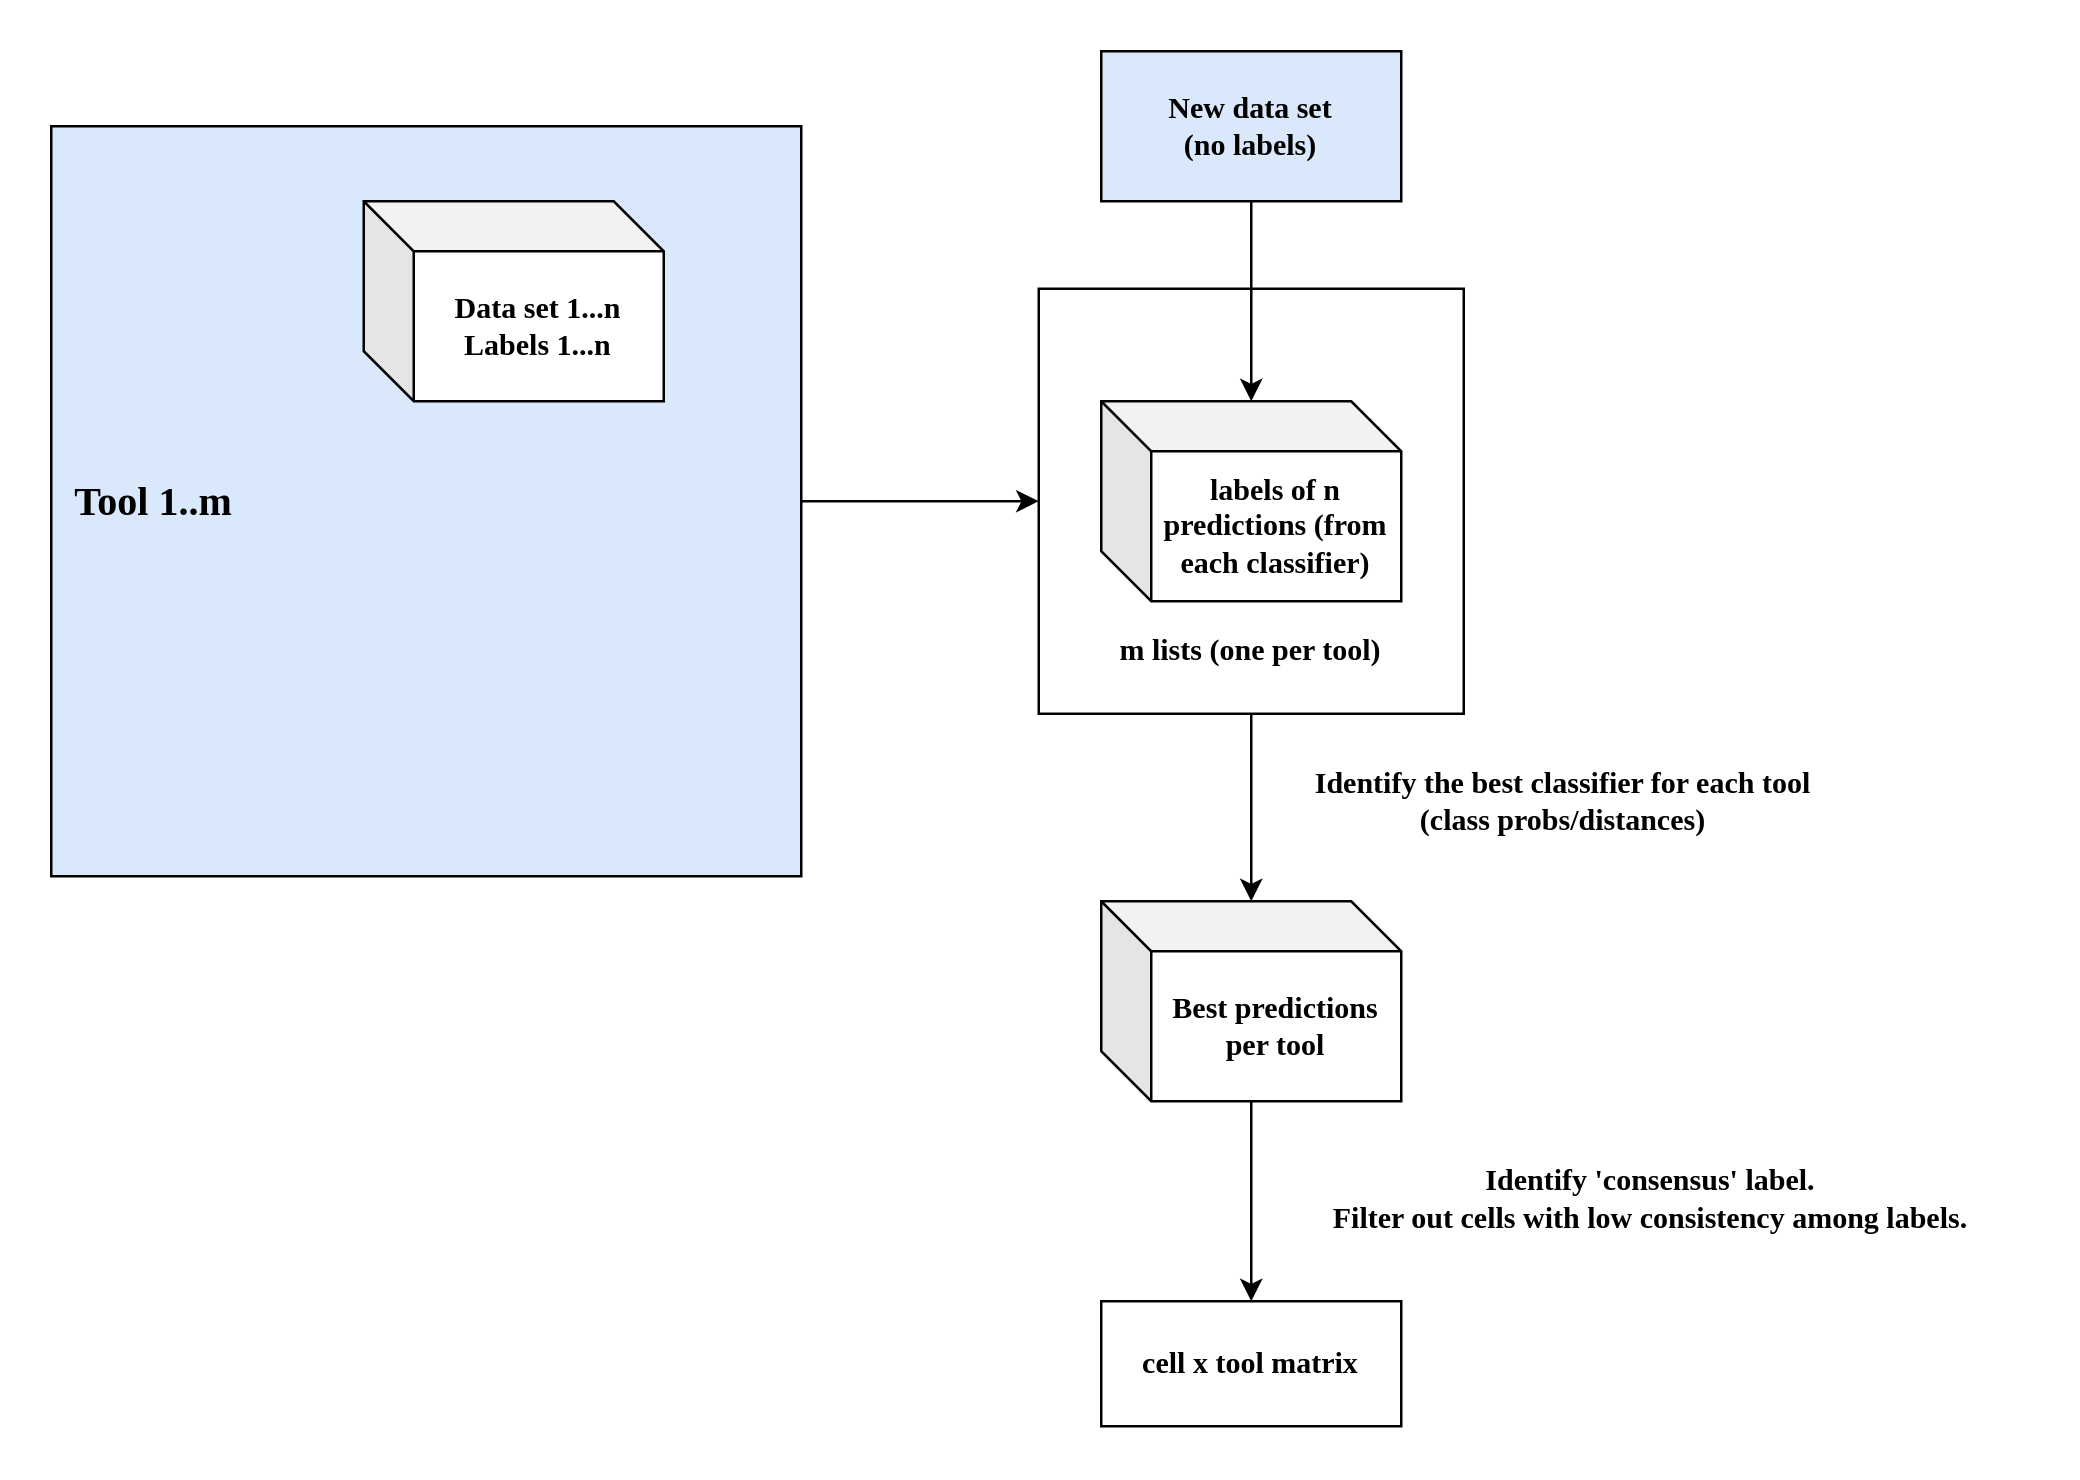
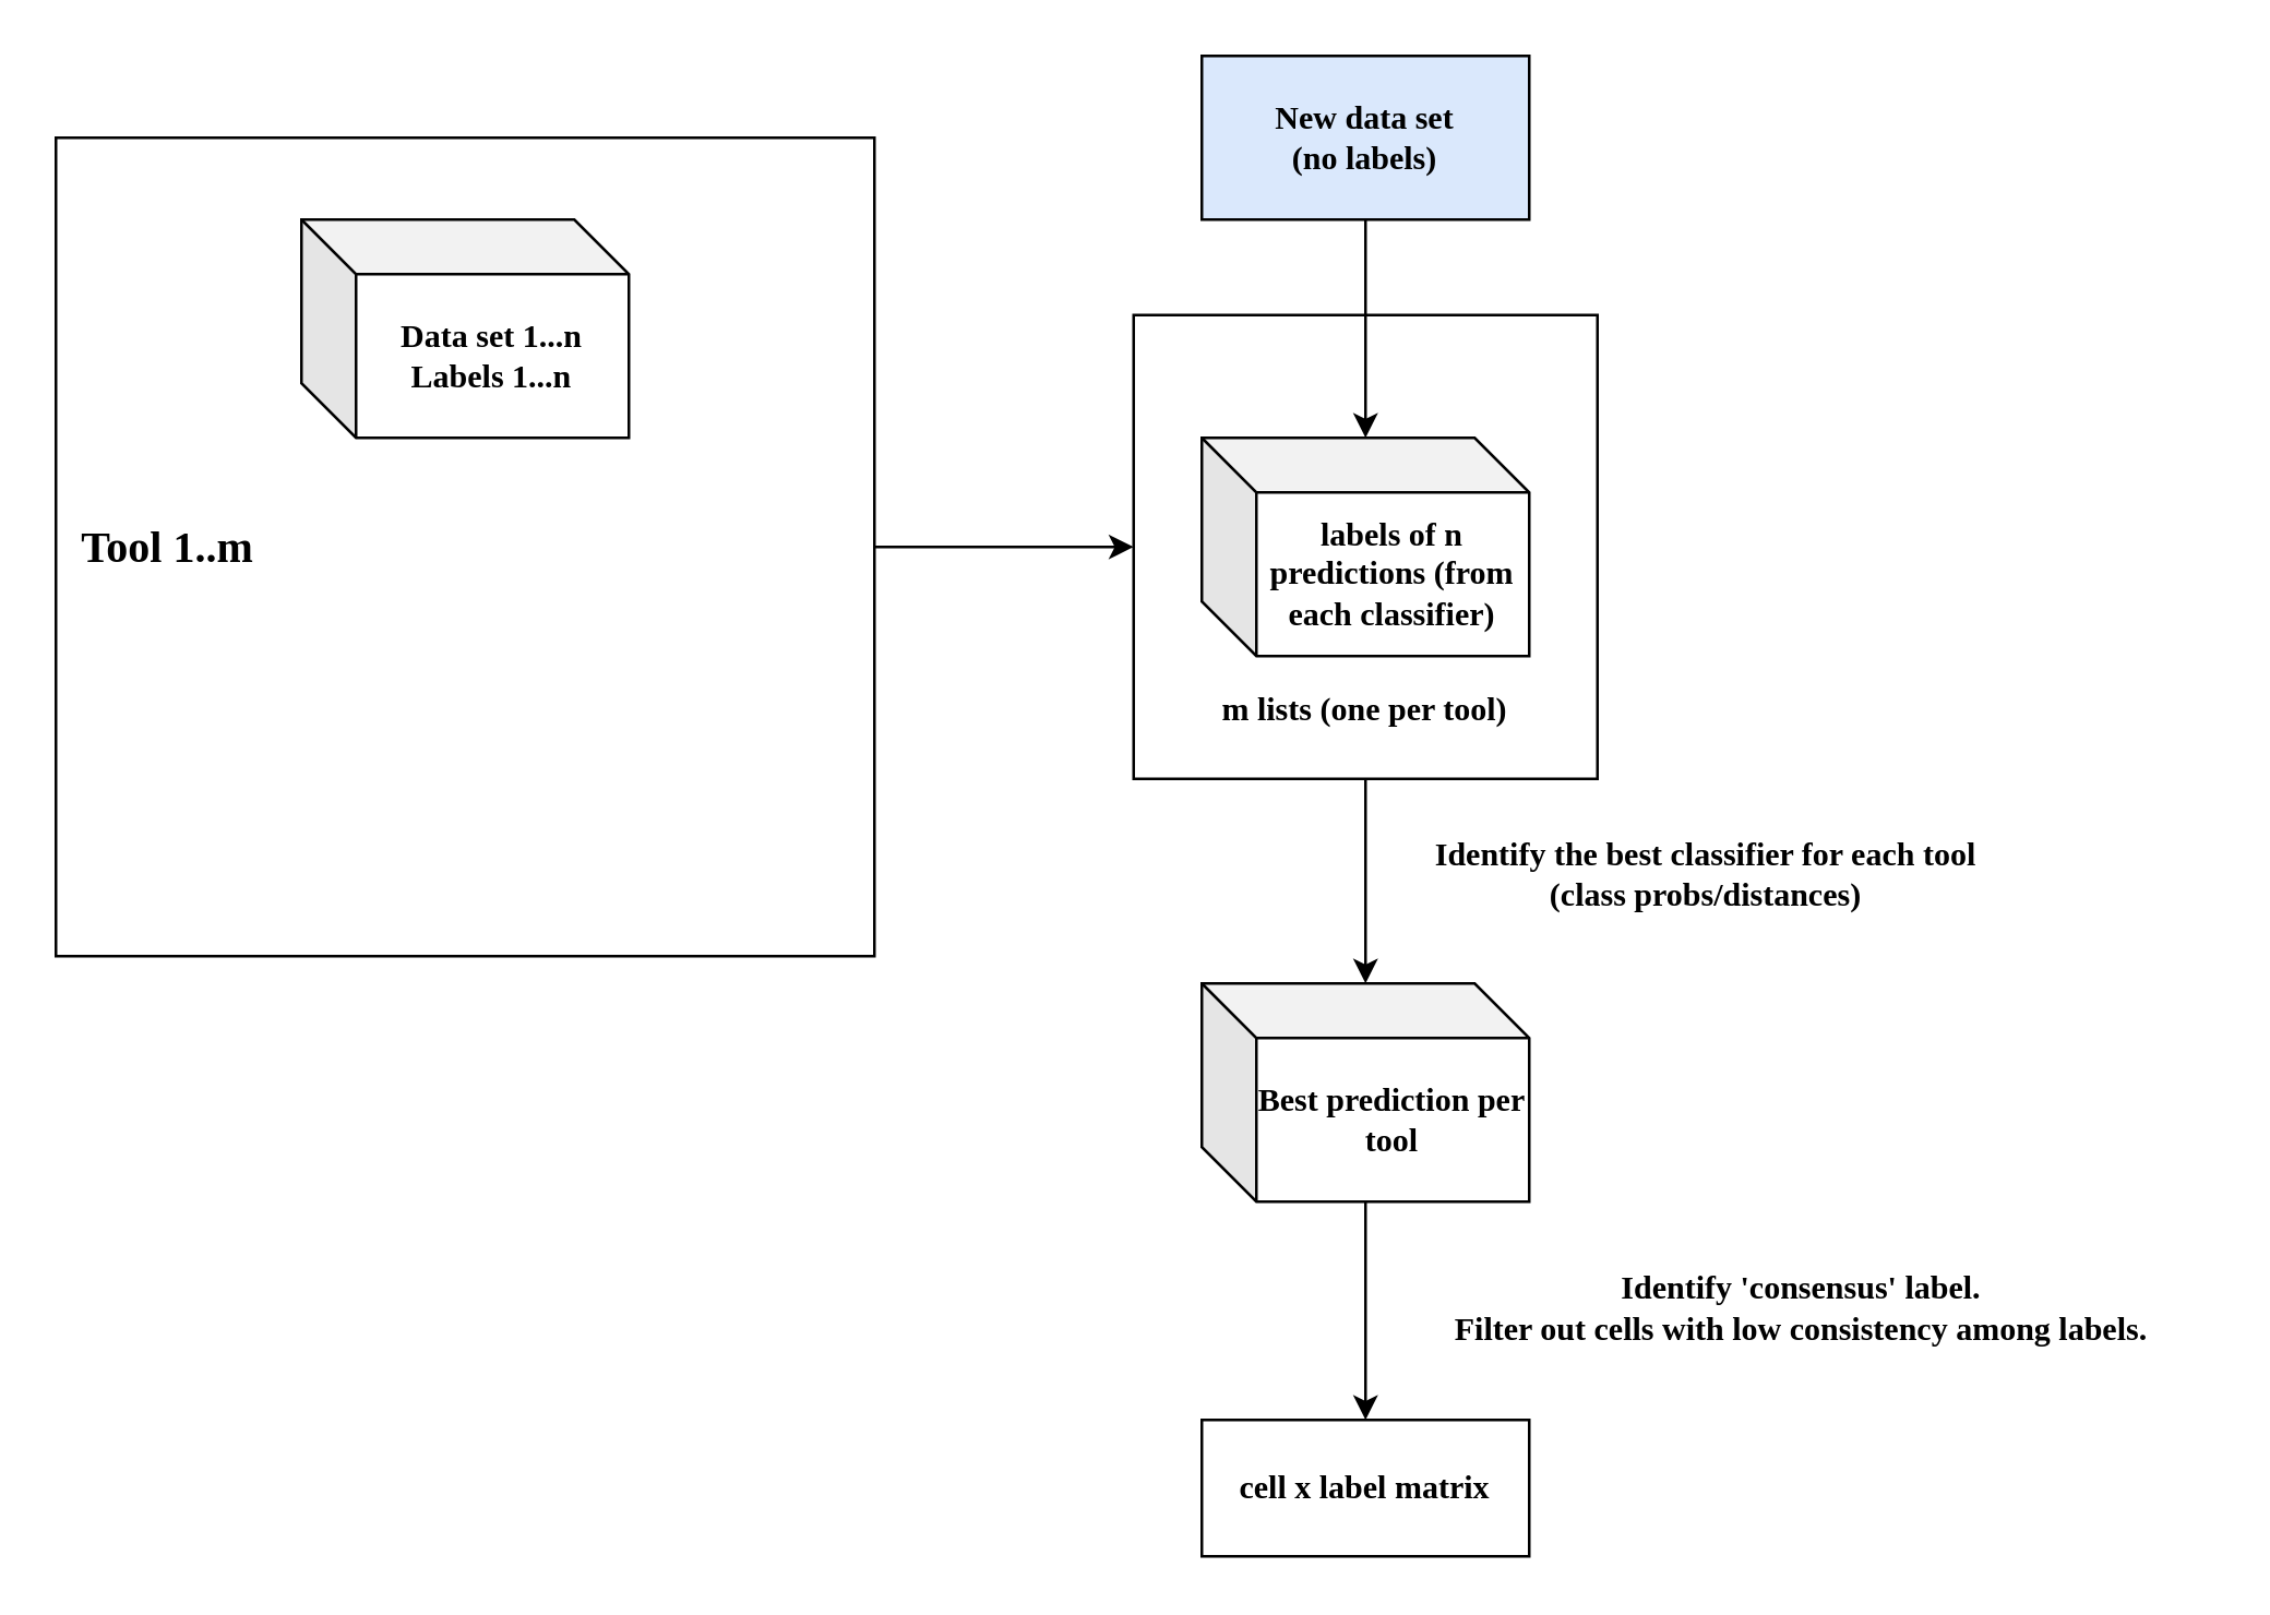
- <mxCell id="4" value="&lt;font face=&quot;Verdana&quot;&gt;&lt;b&gt;Data set 1...n&lt;br&gt;Labels 1...n&lt;/b&gt;&lt;/font&gt;" style="shape=cube;whiteSpace=wrap;html=1;boundedLbl=1;backgroundOutline=1;darkOpacity=0.05;darkOpacity2=0.1;" vertex="1" parent="1"><mxGeometry x="145" y="80" width="120" height="80" as="geometry" /></mxCell>
+ <mxCell id="4" value="&lt;font face=&quot;Verdana&quot;&gt;&lt;b&gt;Data set 1...n&lt;br&gt;Labels 1...n&lt;/b&gt;&lt;/font&gt;" style="shape=cube;whiteSpace=wrap;html=1;boundedLbl=1;backgroundOutline=1;darkOpacity=0.05;darkOpacity2=0.1;" vertex="1" parent="1"><mxGeometry x="110" y="80" width="120" height="80" as="geometry" /></mxCell>
- <mxCell id="3" value="&lt;font style=&quot;font-size: 16px&quot; face=&quot;Verdana&quot;&gt;&lt;b&gt;&amp;nbsp; Tool 1..m&lt;/b&gt;&lt;/font&gt;" style="whiteSpace=wrap;html=1;aspect=fixed;align=left;fillColor=#dae8fc;" vertex="1" parent="1"><mxGeometry x="20" y="50" width="300" height="300" as="geometry" /></mxCell>
+ <mxCell id="3" value="&lt;font style=&quot;font-size: 16px&quot; face=&quot;Verdana&quot;&gt;&lt;b&gt;&amp;nbsp; Tool 1..m&lt;/b&gt;&lt;/font&gt;" style="whiteSpace=wrap;html=1;aspect=fixed;align=left;" vertex="1" parent="1"><mxGeometry x="20" y="50" width="300" height="300" as="geometry" /></mxCell>
- <mxCell id="13" value="&lt;b&gt;&lt;font face=&quot;Verdana&quot;&gt;Best predictions per tool&lt;/font&gt;&lt;/b&gt;" style="shape=cube;whiteSpace=wrap;html=1;boundedLbl=1;backgroundOutline=1;darkOpacity=0.05;darkOpacity2=0.1;" vertex="1" parent="1"><mxGeometry x="440" y="360" width="120" height="80" as="geometry" /></mxCell>
+ <mxCell id="13" value="&lt;b&gt;&lt;font face=&quot;Verdana&quot;&gt;Best prediction per tool&lt;/font&gt;&lt;/b&gt;" style="shape=cube;whiteSpace=wrap;html=1;boundedLbl=1;backgroundOutline=1;darkOpacity=0.05;darkOpacity2=0.1;" vertex="1" parent="1"><mxGeometry x="440" y="360" width="120" height="80" as="geometry" /></mxCell>
- <mxCell id="14" value="&lt;b&gt;&lt;font face=&quot;Verdana&quot;&gt;cell x tool matrix&lt;/font&gt;&lt;/b&gt;" style="rounded=0;whiteSpace=wrap;html=1;" vertex="1" parent="1"><mxGeometry x="440" y="520" width="120" height="50" as="geometry" /></mxCell>
+ <mxCell id="14" value="&lt;b&gt;&lt;font face=&quot;Verdana&quot;&gt;cell x label matrix&lt;/font&gt;&lt;/b&gt;" style="rounded=0;whiteSpace=wrap;html=1;" vertex="1" parent="1"><mxGeometry x="440" y="520" width="120" height="50" as="geometry" /></mxCell>
